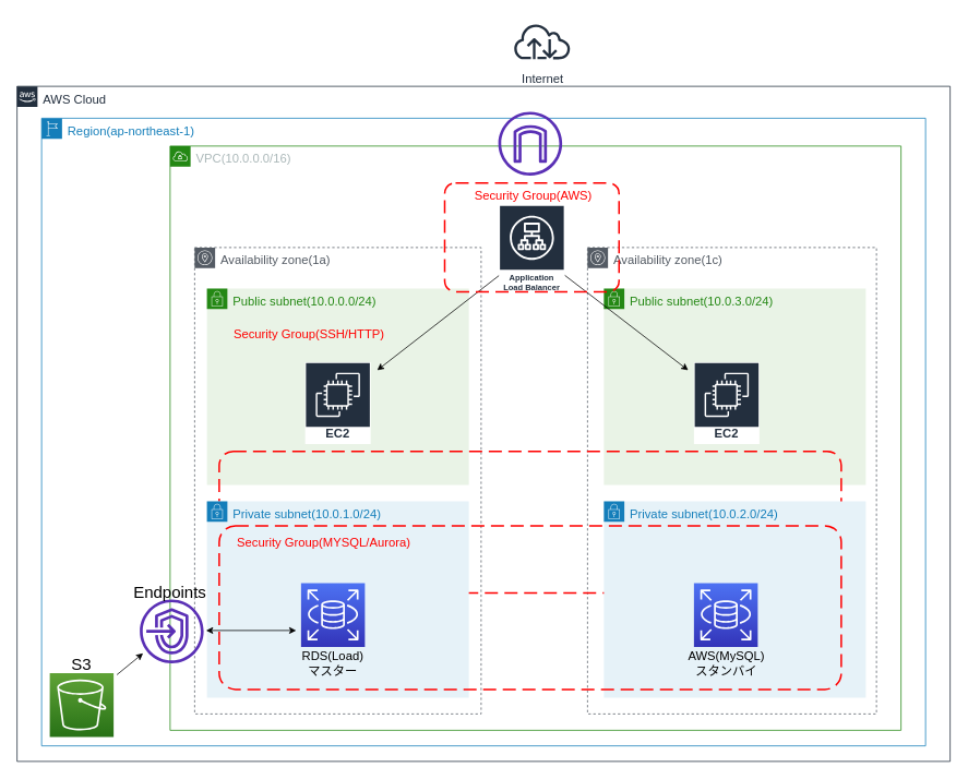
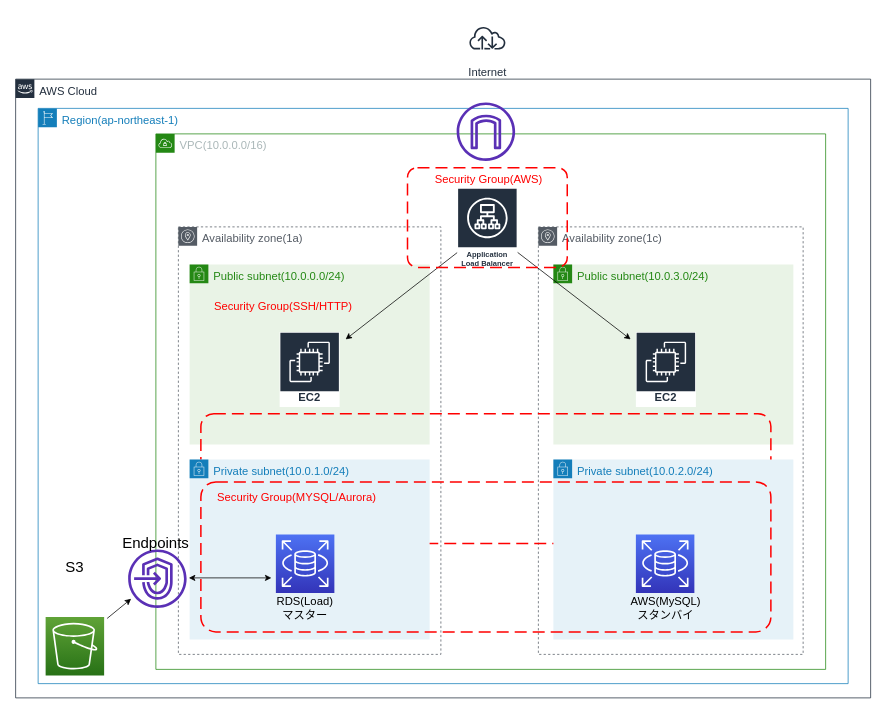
- <mxCell id="25" value="&lt;font style=&quot;font-size: 15px&quot;&gt;Internet&lt;/font&gt;" style="outlineConnect=0;fontColor=#232F3E;gradientColor=none;strokeColor=#232F3E;fillColor=#ffffff;dashed=0;verticalLabelPosition=bottom;verticalAlign=top;align=center;html=1;fontSize=12;fontStyle=0;aspect=fixed;shape=mxgraph.aws4.resourceIcon;resIcon=mxgraph.aws4.internet;" parent="1" vertex="1"><mxGeometry x="619" y="20" width="85" height="60" as="geometry" /></mxCell>
+ <mxCell id="25" value="&lt;font style=&quot;font-size: 15px&quot;&gt;Internet&lt;/font&gt;" style="outlineConnect=0;fontColor=#232F3E;gradientColor=none;strokeColor=#232F3E;fillColor=#ffffff;dashed=0;verticalLabelPosition=bottom;verticalAlign=top;align=center;html=1;fontSize=12;fontStyle=0;aspect=fixed;shape=mxgraph.aws4.resourceIcon;resIcon=mxgraph.aws4.internet;" parent="1" vertex="1"><mxGeometry x="619" y="20" width="60" height="60" as="geometry" /></mxCell>
- <mxCell id="5" value="&lt;font style=&quot;font-size: 20px&quot;&gt;S3&lt;/font&gt;" style="text;html=1;strokeColor=none;fillColor=none;align=center;verticalAlign=middle;whiteSpace=wrap;rounded=0;" parent="1" vertex="1"><mxGeometry x="79" y="800" width="40" height="20" as="geometry" /></mxCell>
+ <mxCell id="5" value="&lt;font style=&quot;font-size: 20px&quot;&gt;S3&lt;/font&gt;" style="text;html=1;strokeColor=none;fillColor=none;align=center;verticalAlign=middle;whiteSpace=wrap;rounded=0;" parent="1" vertex="1"><mxGeometry x="79" y="745" width="40" height="20" as="geometry" /></mxCell>
